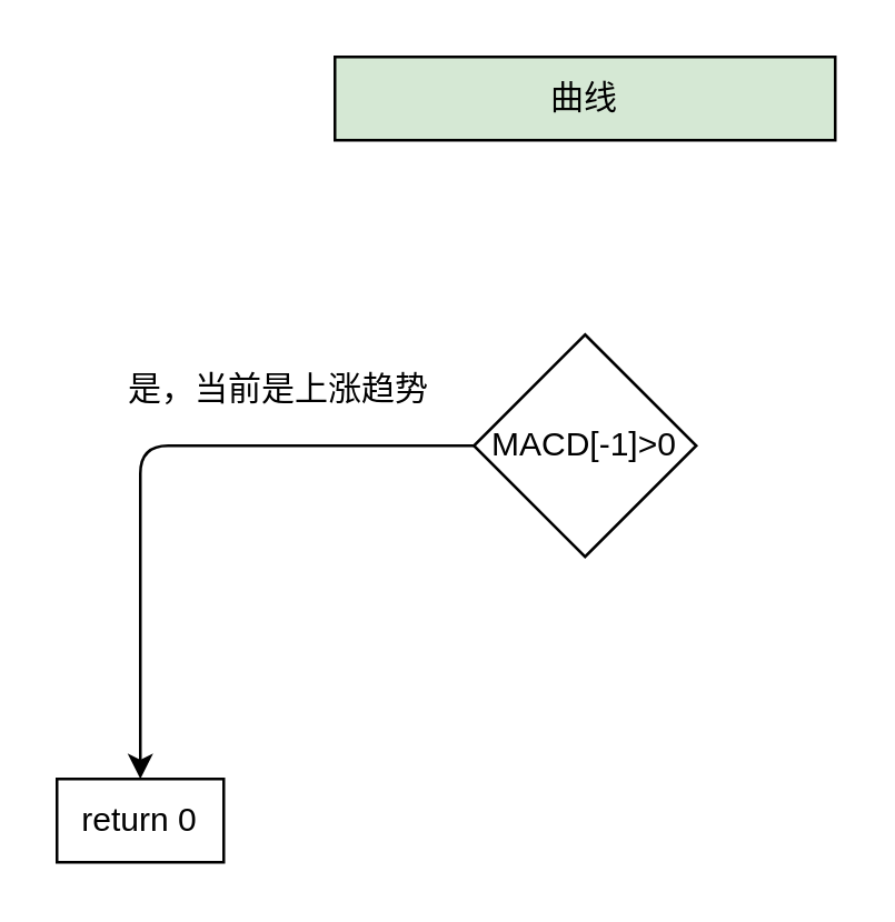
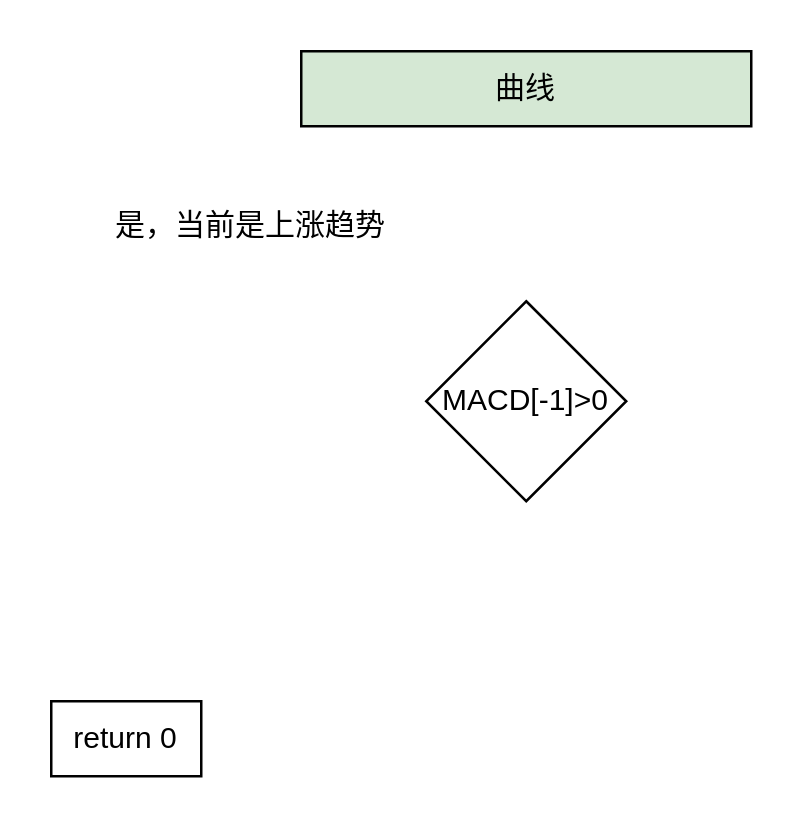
- <mxCell id="6" value="是，当前是上涨趋势" style="text;html=1;strokeColor=none;fillColor=none;align=center;verticalAlign=middle;whiteSpace=wrap;rounded=0;" vertex="1" parent="1"><mxGeometry x="35" y="130" width="130" height="20" as="geometry" /></mxCell>
+ <mxCell id="6" value="是，当前是上涨趋势" style="text;html=1;strokeColor=none;fillColor=none;align=center;verticalAlign=middle;whiteSpace=wrap;rounded=0;" vertex="1" parent="1"><mxGeometry x="35" y="80" width="130" height="20" as="geometry" /></mxCell>
- <mxCell id="5" value="" style="endArrow=classic;html=1;exitX=0;exitY=0.5;exitDx=0;exitDy=0;entryX=0.5;entryY=0;entryDx=0;entryDy=0;" edge="1" parent="1" source="3" target="4"><mxGeometry width="50" height="50" relative="1" as="geometry"><mxPoint x="-20" y="410" as="sourcePoint" /><mxPoint x="30" y="360" as="targetPoint" /><Array as="points"><mxPoint x="50" y="160" /></Array></mxGeometry></mxCell>
